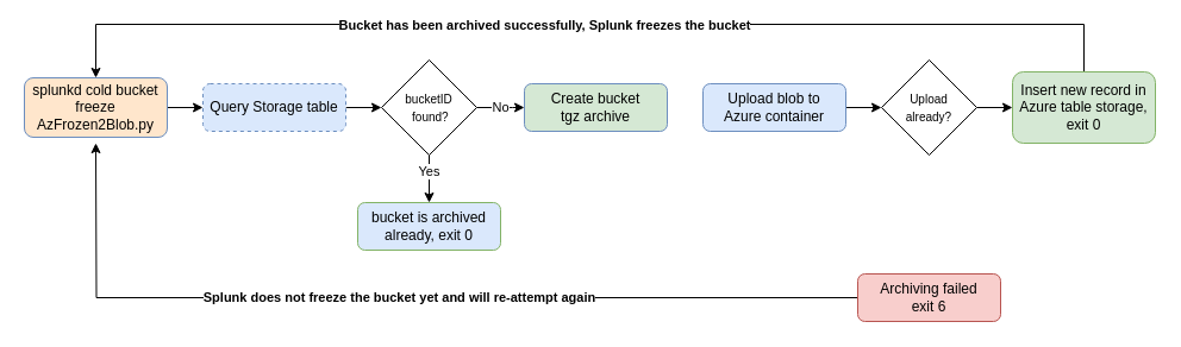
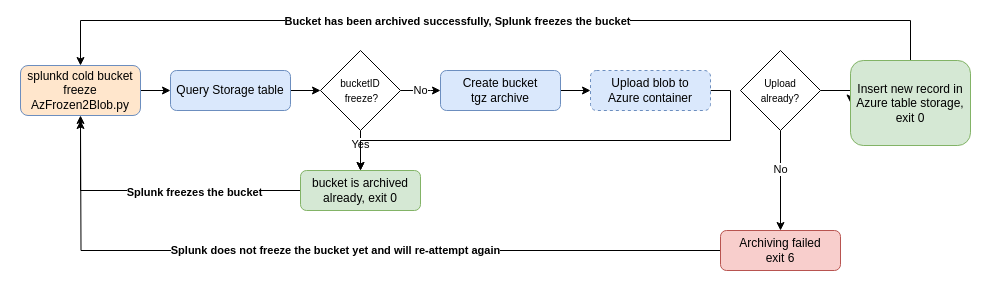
- <mxCell id="18" value="Query Storage table" style="rounded=1;whiteSpace=wrap;html=1;fontSize=12;glass=0;strokeWidth=1;shadow=0;fillColor=#dae8fc;strokeColor=#6c8ebf;dashed=1;" vertex="1" parent="1"><mxGeometry x="170" y="70" width="120" height="40" as="geometry" /></mxCell>
+ <mxCell id="18" value="Query Storage table" style="rounded=1;whiteSpace=wrap;html=1;fontSize=12;glass=0;strokeWidth=1;shadow=0;fillColor=#dae8fc;strokeColor=#6c8ebf;" vertex="1" parent="1"><mxGeometry x="170" y="70" width="120" height="40" as="geometry" /></mxCell>
- <mxCell id="7" value="&lt;span style=&quot;font-size: 10px&quot;&gt;bucketID&lt;br&gt;&amp;nbsp;found?&lt;/span&gt;" style="rhombus;whiteSpace=wrap;html=1;" parent="1" vertex="1"><mxGeometry x="320" y="50" width="80" height="80" as="geometry" /></mxCell>
+ <mxCell id="7" value="&lt;span style=&quot;font-size: 10px&quot;&gt;bucketID&lt;br&gt;&amp;nbsp;freeze?&lt;/span&gt;" style="rhombus;whiteSpace=wrap;html=1;" parent="1" vertex="1"><mxGeometry x="320" y="50" width="80" height="80" as="geometry" /></mxCell>
- <mxCell id="12" value="Create bucket&lt;br&gt;tgz archive" style="rounded=1;whiteSpace=wrap;html=1;fontSize=12;glass=0;strokeWidth=1;shadow=0;fillColor=#d5e8d4;strokeColor=#6c8ebf;" parent="1" vertex="1"><mxGeometry x="440" y="70" width="120" height="40" as="geometry" /></mxCell>
+ <mxCell id="12" value="Create bucket&lt;br&gt;tgz archive" style="rounded=1;whiteSpace=wrap;html=1;fontSize=12;glass=0;strokeWidth=1;shadow=0;fillColor=#dae8fc;strokeColor=#6c8ebf;" parent="1" vertex="1"><mxGeometry x="440" y="70" width="120" height="40" as="geometry" /></mxCell>
+ <mxCell id="11" value="" style="edgeStyle=orthogonalEdgeStyle;rounded=0;orthogonalLoop=1;jettySize=auto;html=1;" edge="1" parent="1" source="12" target="20"><mxGeometry relative="1" as="geometry" /></mxCell>
- <mxCell id="20" value="Upload blob to&lt;br&gt;Azure container" style="rounded=1;whiteSpace=wrap;html=1;fontSize=12;glass=0;strokeWidth=1;shadow=0;fillColor=#dae8fc;strokeColor=#6c8ebf;" vertex="1" parent="1"><mxGeometry x="590" y="70" width="120" height="40" as="geometry" /></mxCell>
+ <mxCell id="20" value="Upload blob to&lt;br&gt;Azure container" style="rounded=1;whiteSpace=wrap;html=1;fontSize=12;glass=0;strokeWidth=1;shadow=0;fillColor=#dae8fc;strokeColor=#6c8ebf;dashed=1;" vertex="1" parent="1"><mxGeometry x="590" y="70" width="120" height="40" as="geometry" /></mxCell>
- <mxCell id="19" style="edgeStyle=orthogonalEdgeStyle;rounded=0;orthogonalLoop=1;jettySize=auto;html=1;exitX=1;exitY=0.5;exitDx=0;exitDy=0;entryX=0;entryY=0.5;entryDx=0;entryDy=0;" edge="1" parent="1" source="20" target="16"><mxGeometry relative="1" as="geometry" /></mxCell>
+ <mxCell id="19" style="edgeStyle=orthogonalEdgeStyle;rounded=0;orthogonalLoop=1;jettySize=auto;html=1;exitX=1;exitY=0.5;exitDx=0;exitDy=0;" edge="1" parent="1" source="20" target="10"><mxGeometry relative="1" as="geometry" /></mxCell>
- <mxCell id="25" value="Insert new record in&lt;br&gt;Azure table storage,&lt;br&gt;exit 0" style="rounded=1;whiteSpace=wrap;html=1;fontSize=12;glass=0;strokeWidth=1;shadow=0;fillColor=#d5e8d4;strokeColor=#82b366;" vertex="1" parent="1"><mxGeometry x="850" y="60" width="120" height="60" as="geometry" /></mxCell>
+ <mxCell id="25" value="Insert new record in&lt;br&gt;Azure table storage,&lt;br&gt;exit 0" style="rounded=1;whiteSpace=wrap;html=1;fontSize=12;glass=0;strokeWidth=1;shadow=0;fillColor=#d5e8d4;strokeColor=#82b366;" vertex="1" parent="1"><mxGeometry x="850" y="60" width="120" height="85" as="geometry" /></mxCell>
+ <mxCell id="13" style="edgeStyle=orthogonalEdgeStyle;rounded=0;orthogonalLoop=1;jettySize=auto;html=1;exitX=0.5;exitY=1;exitDx=0;exitDy=0;entryX=0.5;entryY=0;entryDx=0;entryDy=0;" edge="1" parent="1" source="16" target="22"><mxGeometry relative="1" as="geometry" /></mxCell>
+ <mxCell id="14" value="No" style="edgeLabel;html=1;align=center;verticalAlign=middle;resizable=0;points=[];" vertex="1" connectable="0" parent="13"><mxGeometry x="-0.25" y="-1" relative="1" as="geometry"><mxPoint as="offset" /></mxGeometry></mxCell>
+ <mxCell id="8" style="edgeStyle=orthogonalEdgeStyle;rounded=0;orthogonalLoop=1;jettySize=auto;html=1;exitX=0;exitY=0.5;exitDx=0;exitDy=0;entryX=0.5;entryY=1;entryDx=0;entryDy=0;" parent="1" source="10" target="3" edge="1"><mxGeometry relative="1" as="geometry" /></mxCell>
+ <mxCell id="9" value="&lt;b&gt;Splunk freezes the bucket&lt;/b&gt;" style="edgeLabel;html=1;align=center;verticalAlign=middle;resizable=0;points=[];" vertex="1" connectable="0" parent="8"><mxGeometry x="-0.275" y="1" relative="1" as="geometry"><mxPoint as="offset" /></mxGeometry></mxCell>
- <mxCell id="10" value="bucket is archived already, exit 0" style="rounded=1;whiteSpace=wrap;html=1;fontSize=12;glass=0;strokeWidth=1;shadow=0;fillColor=#dae8fc;strokeColor=#82b366;" parent="1" vertex="1"><mxGeometry x="300" y="170" width="120" height="40" as="geometry" /></mxCell>
+ <mxCell id="10" value="bucket is archived already, exit 0" style="rounded=1;whiteSpace=wrap;html=1;fontSize=12;glass=0;strokeWidth=1;shadow=0;fillColor=#d5e8d4;strokeColor=#82b366;" parent="1" vertex="1"><mxGeometry x="300" y="170" width="120" height="40" as="geometry" /></mxCell>
